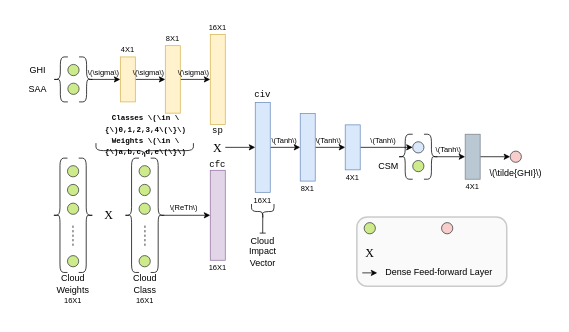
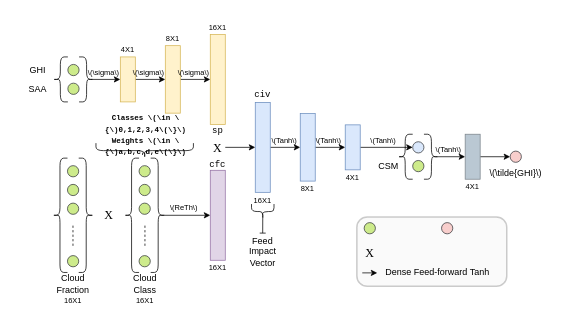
- <mxCell id="77" value="Cloud Impact Vector" style="text;html=1;strokeColor=none;fillColor=none;align=center;verticalAlign=middle;whiteSpace=wrap;rounded=0;" parent="1" vertex="1"><mxGeometry x="320" y="320" width="60" height="30" as="geometry" /></mxCell>
+ <mxCell id="77" value="Feed Impact Vector" style="text;html=1;strokeColor=none;fillColor=none;align=center;verticalAlign=middle;whiteSpace=wrap;rounded=0;" parent="1" vertex="1"><mxGeometry x="320" y="320" width="60" height="30" as="geometry" /></mxCell>
- <mxCell id="80" value="Dense Feed-forward Layer" style="text;html=1;strokeColor=none;fillColor=none;align=left;verticalAlign=middle;whiteSpace=wrap;rounded=0;" parent="1" vertex="1"><mxGeometry x="511.75" y="353" width="156.25" height="20" as="geometry" /></mxCell>
+ <mxCell id="80" value="Dense Feed-forward Tanh" style="text;html=1;strokeColor=none;fillColor=none;align=left;verticalAlign=middle;whiteSpace=wrap;rounded=0;" parent="1" vertex="1"><mxGeometry x="511.75" y="353" width="156.25" height="20" as="geometry" /></mxCell>
- <mxCell id="38" value="Cloud Weights" style="text;html=1;strokeColor=none;fillColor=none;align=center;verticalAlign=middle;whiteSpace=wrap;rounded=0;" parent="1" vertex="1"><mxGeometry x="67" y="362.5" width="60" height="30" as="geometry" /></mxCell>
+ <mxCell id="38" value="Cloud Fraction" style="text;html=1;strokeColor=none;fillColor=none;align=center;verticalAlign=middle;whiteSpace=wrap;rounded=0;" parent="1" vertex="1"><mxGeometry x="67" y="362.5" width="60" height="30" as="geometry" /></mxCell>
